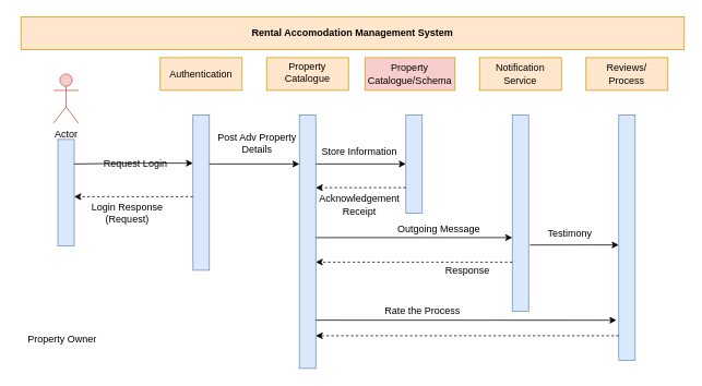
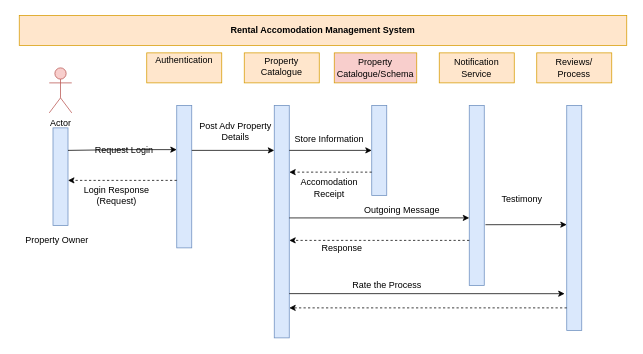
- <mxCell id="7" value="Authentication" style="text;html=1;strokeColor=none;fillColor=none;align=center;verticalAlign=middle;whiteSpace=wrap;rounded=0;" parent="1" vertex="1"><mxGeometry x="200" y="82.5" width="90" height="15" as="geometry" /></mxCell>
+ <mxCell id="7" value="Authentication" style="text;html=1;strokeColor=none;fillColor=none;align=center;verticalAlign=middle;whiteSpace=wrap;rounded=0;" parent="1" vertex="1"><mxGeometry x="200" y="72.5" width="90" height="15" as="geometry" /></mxCell>
- <mxCell id="25" value="Acknowledgement&lt;br&gt;Receipt" style="text;html=1;align=center;verticalAlign=middle;resizable=0;points=[];autosize=1;strokeColor=none;fillColor=none;" parent="1" vertex="1"><mxGeometry x="377.5" y="230" width="120" height="40" as="geometry" /></mxCell>
+ <mxCell id="25" value="Accomodation&lt;br&gt;Receipt" style="text;html=1;align=center;verticalAlign=middle;resizable=0;points=[];autosize=1;strokeColor=none;fillColor=none;" parent="1" vertex="1"><mxGeometry x="377.5" y="230" width="120" height="40" as="geometry" /></mxCell>
- <mxCell id="28" value="Testimony" style="text;html=1;align=center;verticalAlign=middle;resizable=0;points=[];autosize=1;strokeColor=none;fillColor=none;" parent="1" vertex="1"><mxGeometry x="655" y="270" width="80" height="30" as="geometry" /></mxCell>
+ <mxCell id="28" value="Testimony" style="text;html=1;align=center;verticalAlign=middle;resizable=0;points=[];autosize=1;strokeColor=none;fillColor=none;" parent="1" vertex="1"><mxGeometry x="655" y="250" width="80" height="30" as="geometry" /></mxCell>
- <mxCell id="36" value="Response" style="text;html=1;align=center;verticalAlign=middle;resizable=0;points=[];autosize=1;strokeColor=none;fillColor=none;" vertex="1" parent="1"><mxGeometry x="530" y="315" width="80" height="30" as="geometry" /></mxCell>
+ <mxCell id="36" value="Response" style="text;html=1;align=center;verticalAlign=middle;resizable=0;points=[];autosize=1;strokeColor=none;fillColor=none;" vertex="1" parent="1"><mxGeometry x="415" y="315" width="80" height="30" as="geometry" /></mxCell>
- <mxCell id="26" value="Property Owner" style="text;html=1;align=center;verticalAlign=middle;resizable=0;points=[];autosize=1;strokeColor=none;fillColor=none;" parent="1" vertex="1"><mxGeometry x="20" y="400" width="110" height="30" as="geometry" /></mxCell>
+ <mxCell id="26" value="Property Owner" style="text;html=1;align=center;verticalAlign=middle;resizable=0;points=[];autosize=1;strokeColor=none;fillColor=none;" parent="1" vertex="1"><mxGeometry x="20" y="305" width="110" height="30" as="geometry" /></mxCell>
